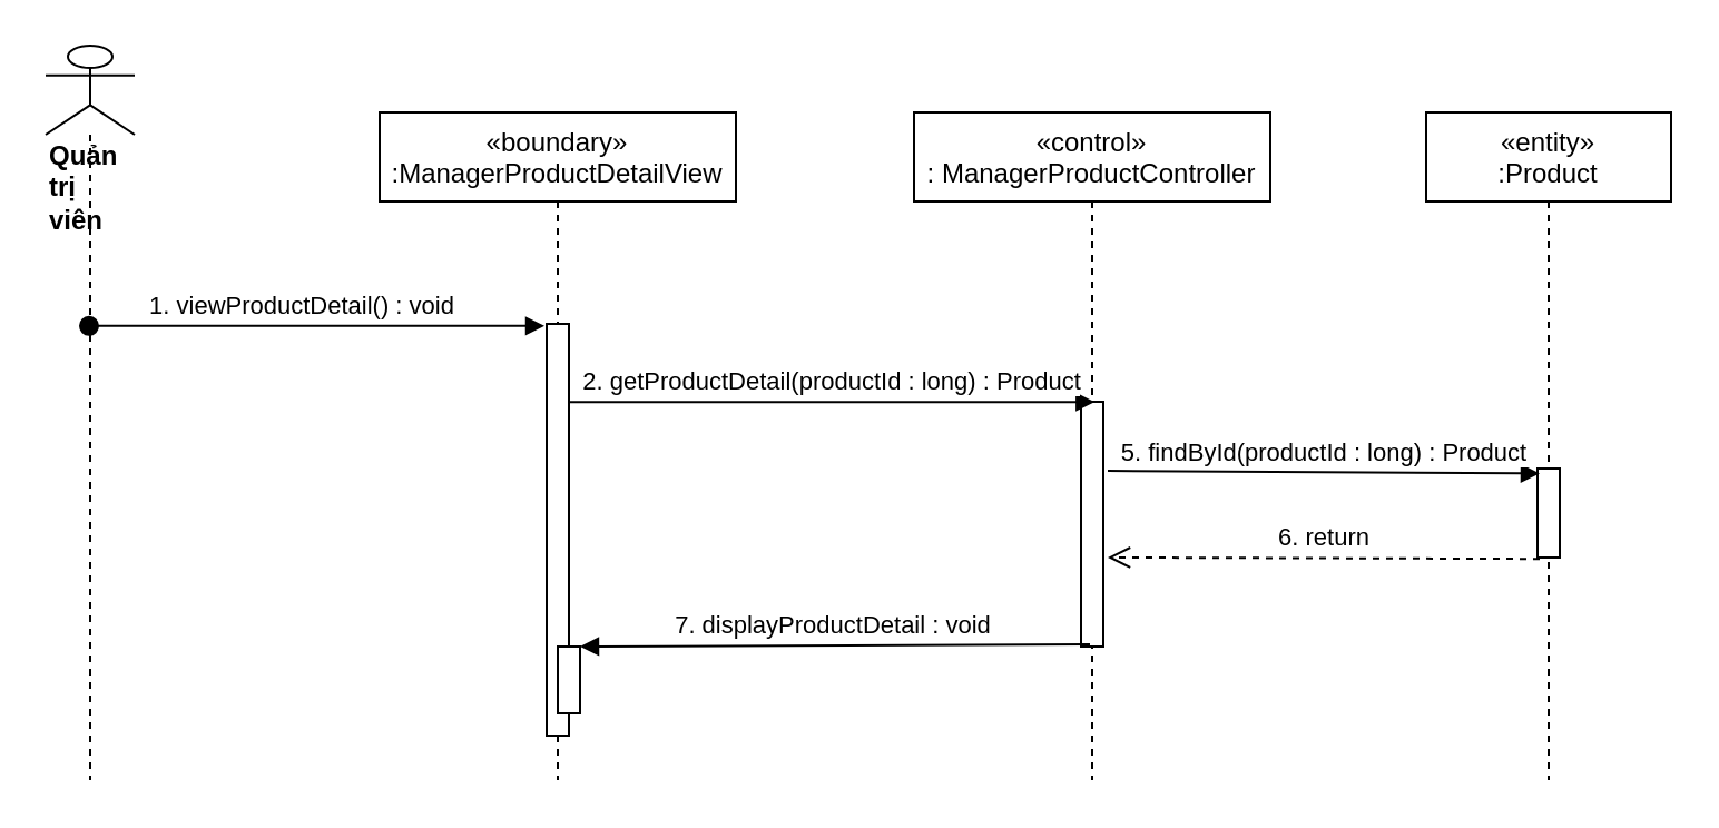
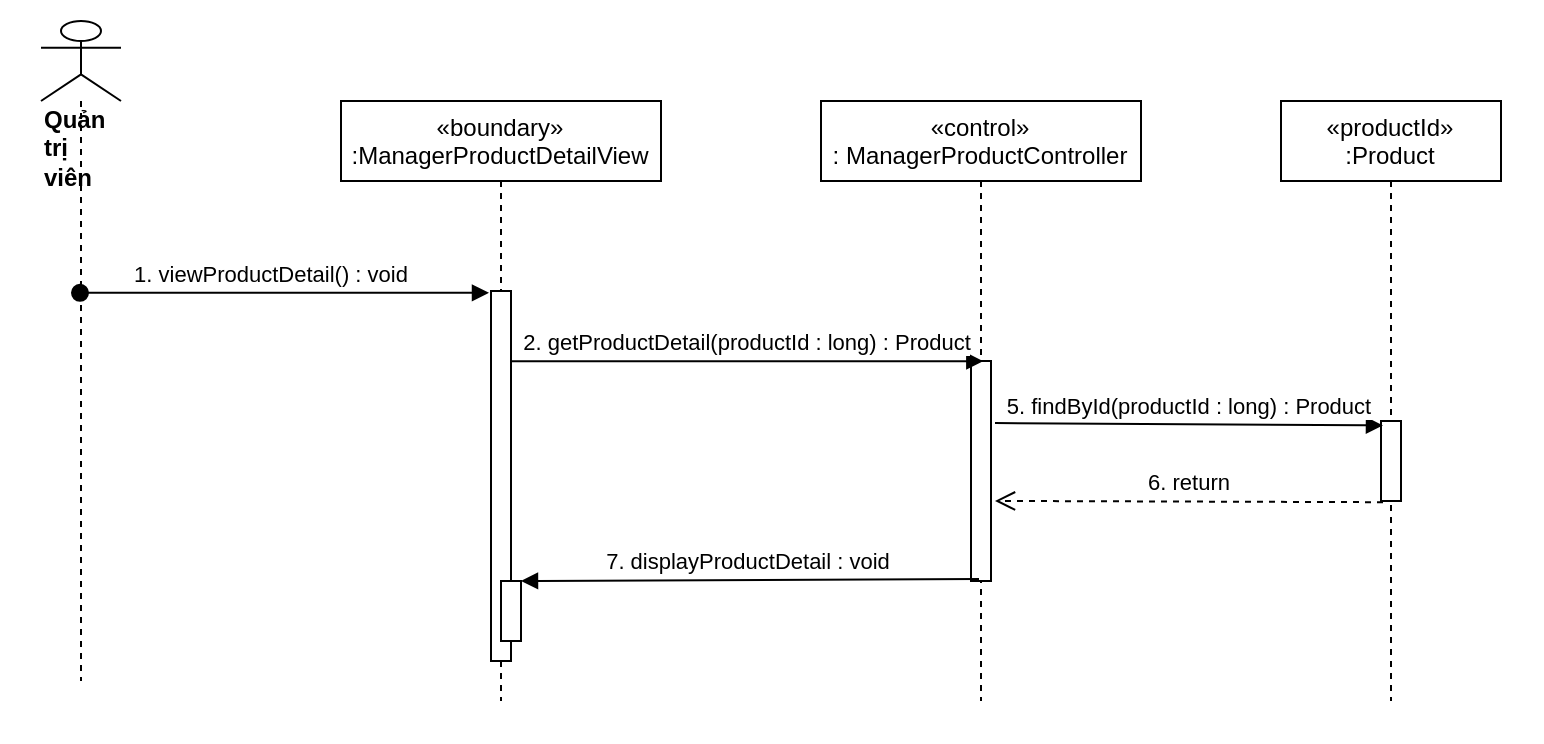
- <mxCell id="11" value="«entity»&#10;:Product" style="shape=umlLifeline;perimeter=lifelinePerimeter;container=1;collapsible=0;recursiveResize=0;rounded=0;shadow=0;strokeWidth=1;" parent="1" vertex="1"><mxGeometry x="640" y="50" width="110" height="300" as="geometry" /></mxCell>
+ <mxCell id="11" value="«productId»&#10;:Product" style="shape=umlLifeline;perimeter=lifelinePerimeter;container=1;collapsible=0;recursiveResize=0;rounded=0;shadow=0;strokeWidth=1;" parent="1" vertex="1"><mxGeometry x="640" y="50" width="110" height="300" as="geometry" /></mxCell>
- <mxCell id="7" value="&lt;div&gt;&lt;b&gt;Quản trị viên&lt;/b&gt;&lt;/div&gt;" style="shape=umlLifeline;participant=umlActor;perimeter=lifelinePerimeter;whiteSpace=wrap;html=1;container=1;collapsible=0;recursiveResize=0;verticalAlign=top;spacingTop=36;outlineConnect=0;align=left;size=40;" parent="1" vertex="1"><mxGeometry x="20" y="20" width="40" height="330" as="geometry" /></mxCell>
+ <mxCell id="7" value="&lt;div&gt;&lt;b&gt;Quản trị viên&lt;/b&gt;&lt;/div&gt;" style="shape=umlLifeline;participant=umlActor;perimeter=lifelinePerimeter;whiteSpace=wrap;html=1;container=1;collapsible=0;recursiveResize=0;verticalAlign=top;spacingTop=36;outlineConnect=0;align=left;size=40;" parent="1" vertex="1"><mxGeometry x="20" y="10" width="40" height="330" as="geometry" /></mxCell>
